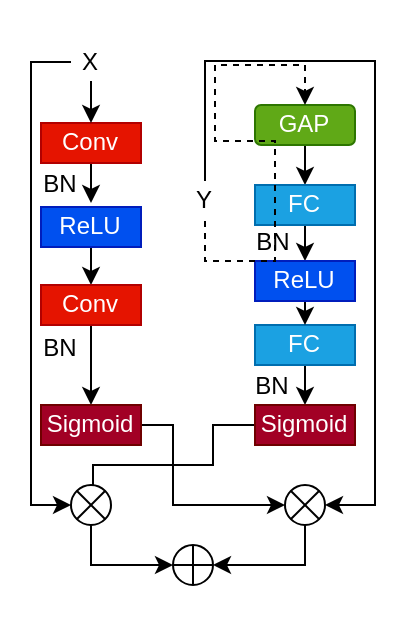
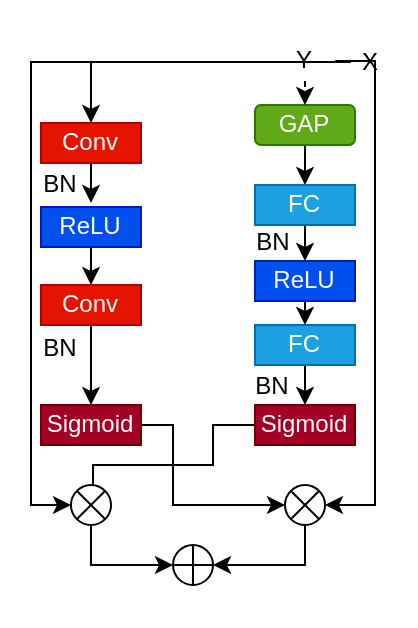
- <mxCell id="21" value="X" style="text;html=1;strokeColor=none;fillColor=none;align=center;verticalAlign=middle;whiteSpace=wrap;rounded=0;" vertex="1" parent="1"><mxGeometry x="35" y="21" width="20" height="19" as="geometry" /></mxCell>
+ <mxCell id="21" value="X" style="text;html=1;strokeColor=none;fillColor=none;align=center;verticalAlign=middle;whiteSpace=wrap;rounded=0;" vertex="1" parent="1"><mxGeometry x="175" y="21" width="20" height="19" as="geometry" /></mxCell>
- <mxCell id="14" value="Y" style="text;html=1;strokeColor=none;fillColor=none;align=center;verticalAlign=middle;whiteSpace=wrap;rounded=0;" vertex="1" parent="1"><mxGeometry x="87" y="90" width="30" height="20" as="geometry" /></mxCell>
+ <mxCell id="14" value="Y" style="text;html=1;strokeColor=none;fillColor=none;align=center;verticalAlign=middle;whiteSpace=wrap;rounded=0;" vertex="1" parent="1"><mxGeometry x="137" y="20" width="30" height="20" as="geometry" /></mxCell>
